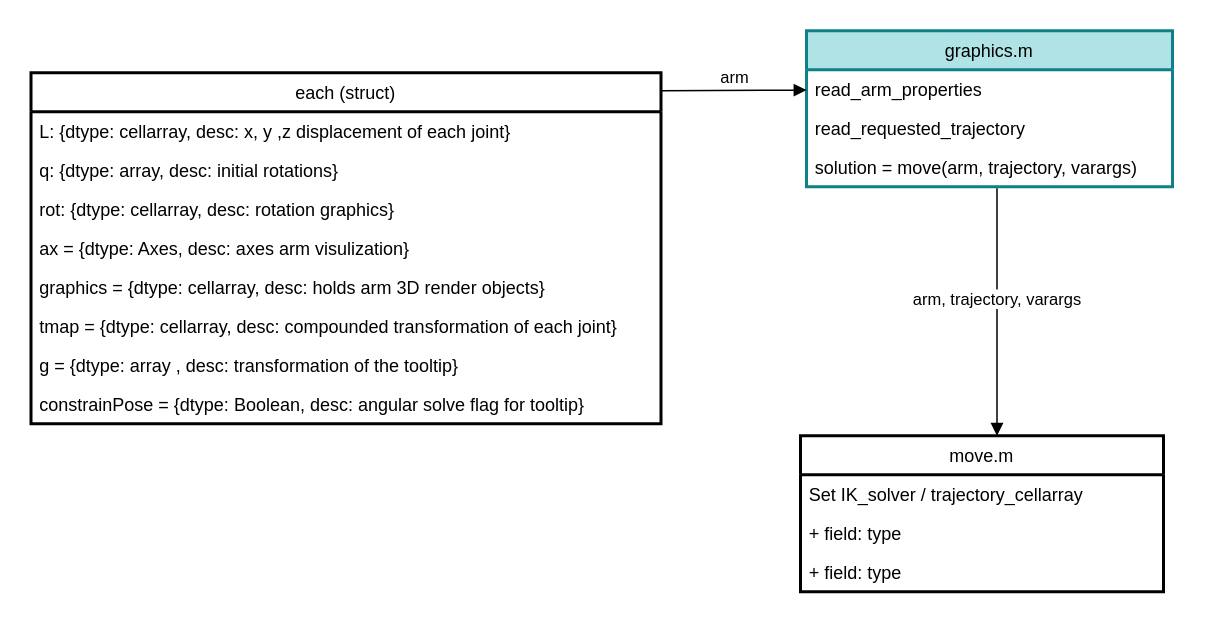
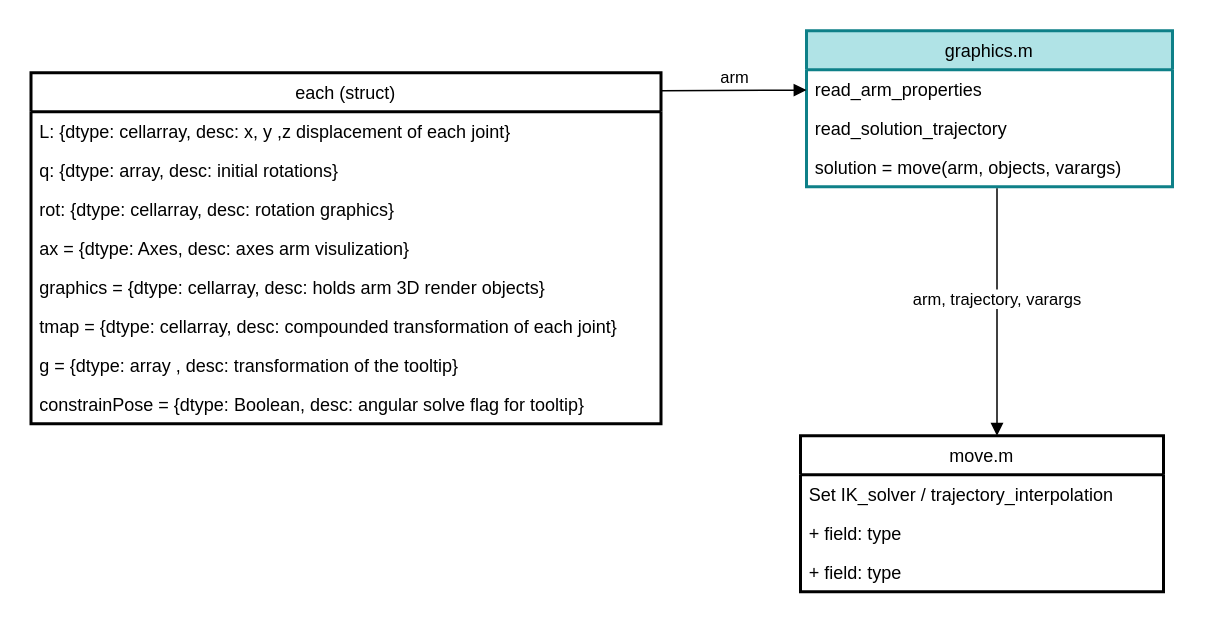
- <mxCell id="4" value="read_requested_trajectory" style="text;align=left;verticalAlign=top;spacingLeft=4;spacingRight=4;overflow=hidden;rotatable=0;points=[[0,0.5],[1,0.5]];portConstraint=eastwest;" vertex="1" parent="2"><mxGeometry y="52" width="244" height="26" as="geometry" /></mxCell>
+ <mxCell id="4" value="read_solution_trajectory" style="text;align=left;verticalAlign=top;spacingLeft=4;spacingRight=4;overflow=hidden;rotatable=0;points=[[0,0.5],[1,0.5]];portConstraint=eastwest;" vertex="1" parent="2"><mxGeometry y="52" width="244" height="26" as="geometry" /></mxCell>
- <mxCell id="5" value="solution = move(arm, trajectory, varargs)" style="text;strokeColor=none;fillColor=none;align=left;verticalAlign=top;spacingLeft=4;spacingRight=4;overflow=hidden;rotatable=0;points=[[0,0.5],[1,0.5]];portConstraint=eastwest;" vertex="1" parent="2"><mxGeometry y="78" width="244" height="26" as="geometry" /></mxCell>
+ <mxCell id="5" value="solution = move(arm, objects, varargs)" style="text;strokeColor=none;fillColor=none;align=left;verticalAlign=top;spacingLeft=4;spacingRight=4;overflow=hidden;rotatable=0;points=[[0,0.5],[1,0.5]];portConstraint=eastwest;" vertex="1" parent="2"><mxGeometry y="78" width="244" height="26" as="geometry" /></mxCell>
- <mxCell id="8" value="Set IK_solver / trajectory_cellarray" style="text;strokeColor=none;fillColor=none;align=left;verticalAlign=top;spacingLeft=4;spacingRight=4;overflow=hidden;rotatable=0;points=[[0,0.5],[1,0.5]];portConstraint=eastwest;" vertex="1" parent="7"><mxGeometry y="26" width="242" height="26" as="geometry" /></mxCell>
+ <mxCell id="8" value="Set IK_solver / trajectory_interpolation" style="text;strokeColor=none;fillColor=none;align=left;verticalAlign=top;spacingLeft=4;spacingRight=4;overflow=hidden;rotatable=0;points=[[0,0.5],[1,0.5]];portConstraint=eastwest;" vertex="1" parent="7"><mxGeometry y="26" width="242" height="26" as="geometry" /></mxCell>
